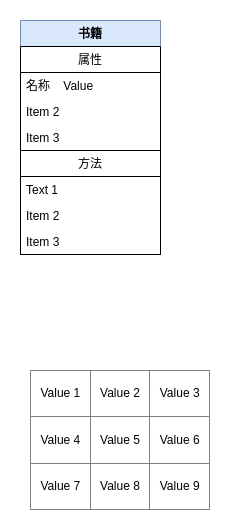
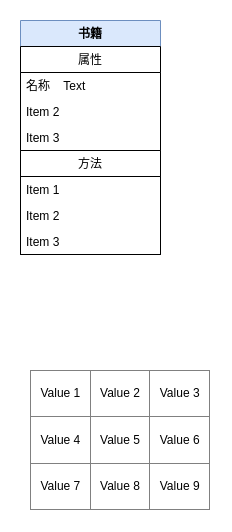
- <mxCell id="4" value="名称    Value" style="text;strokeColor=none;fillColor=none;align=left;verticalAlign=top;spacingLeft=4;spacingRight=4;overflow=hidden;rotatable=0;points=[[0,0.5],[1,0.5]];portConstraint=eastwest;" vertex="1" parent="3"><mxGeometry y="26" width="140" height="26" as="geometry" /></mxCell>
+ <mxCell id="4" value="名称    Text" style="text;strokeColor=none;fillColor=none;align=left;verticalAlign=top;spacingLeft=4;spacingRight=4;overflow=hidden;rotatable=0;points=[[0,0.5],[1,0.5]];portConstraint=eastwest;" vertex="1" parent="3"><mxGeometry y="26" width="140" height="26" as="geometry" /></mxCell>
- <mxCell id="8" value="Text 1" style="text;strokeColor=none;fillColor=none;align=left;verticalAlign=top;spacingLeft=4;spacingRight=4;overflow=hidden;rotatable=0;points=[[0,0.5],[1,0.5]];portConstraint=eastwest;" vertex="1" parent="7"><mxGeometry y="26" width="140" height="26" as="geometry" /></mxCell>
+ <mxCell id="8" value="Item 1" style="text;strokeColor=none;fillColor=none;align=left;verticalAlign=top;spacingLeft=4;spacingRight=4;overflow=hidden;rotatable=0;points=[[0,0.5],[1,0.5]];portConstraint=eastwest;" vertex="1" parent="7"><mxGeometry y="26" width="140" height="26" as="geometry" /></mxCell>
